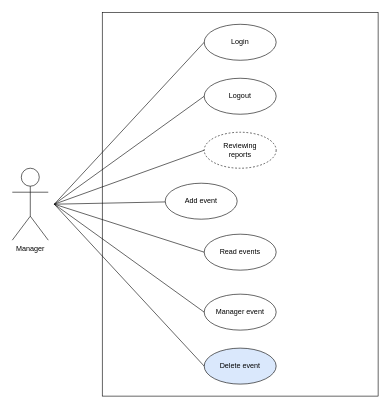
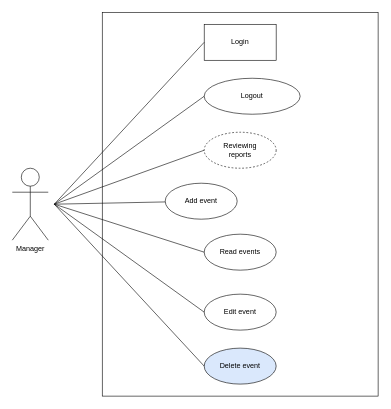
- <mxCell id="4" value="Login" style="ellipse;whiteSpace=wrap;html=1;" vertex="1" parent="1"><mxGeometry x="340" y="40" width="120" height="60" as="geometry" /></mxCell>
+ <mxCell id="4" value="Login" style="whiteSpace=wrap;html=1;rounded=0;" vertex="1" parent="1"><mxGeometry x="340" y="40" width="120" height="60" as="geometry" /></mxCell>
- <mxCell id="5" value="Logout" style="ellipse;whiteSpace=wrap;html=1;" vertex="1" parent="1"><mxGeometry x="340" y="130" width="120" height="60" as="geometry" /></mxCell>
+ <mxCell id="5" value="Logout" style="ellipse;whiteSpace=wrap;html=1;" vertex="1" parent="1"><mxGeometry x="340" y="130" width="160" height="60" as="geometry" /></mxCell>
- <mxCell id="9" value="Manager event" style="ellipse;whiteSpace=wrap;html=1;" vertex="1" parent="1"><mxGeometry x="340" y="490" width="120" height="60" as="geometry" /></mxCell>
+ <mxCell id="9" value="Edit event" style="ellipse;whiteSpace=wrap;html=1;" vertex="1" parent="1"><mxGeometry x="340" y="490" width="120" height="60" as="geometry" /></mxCell>
